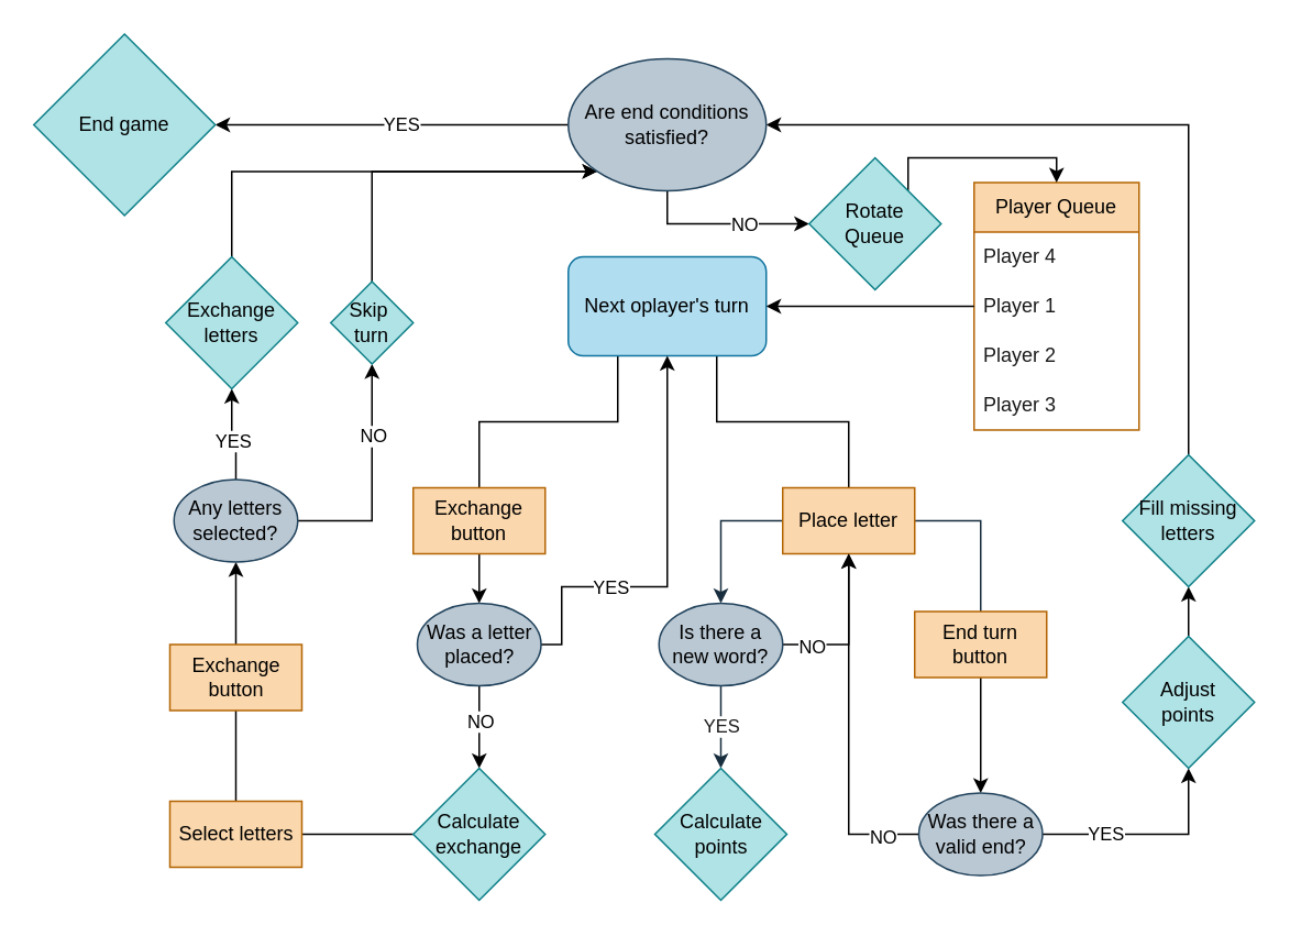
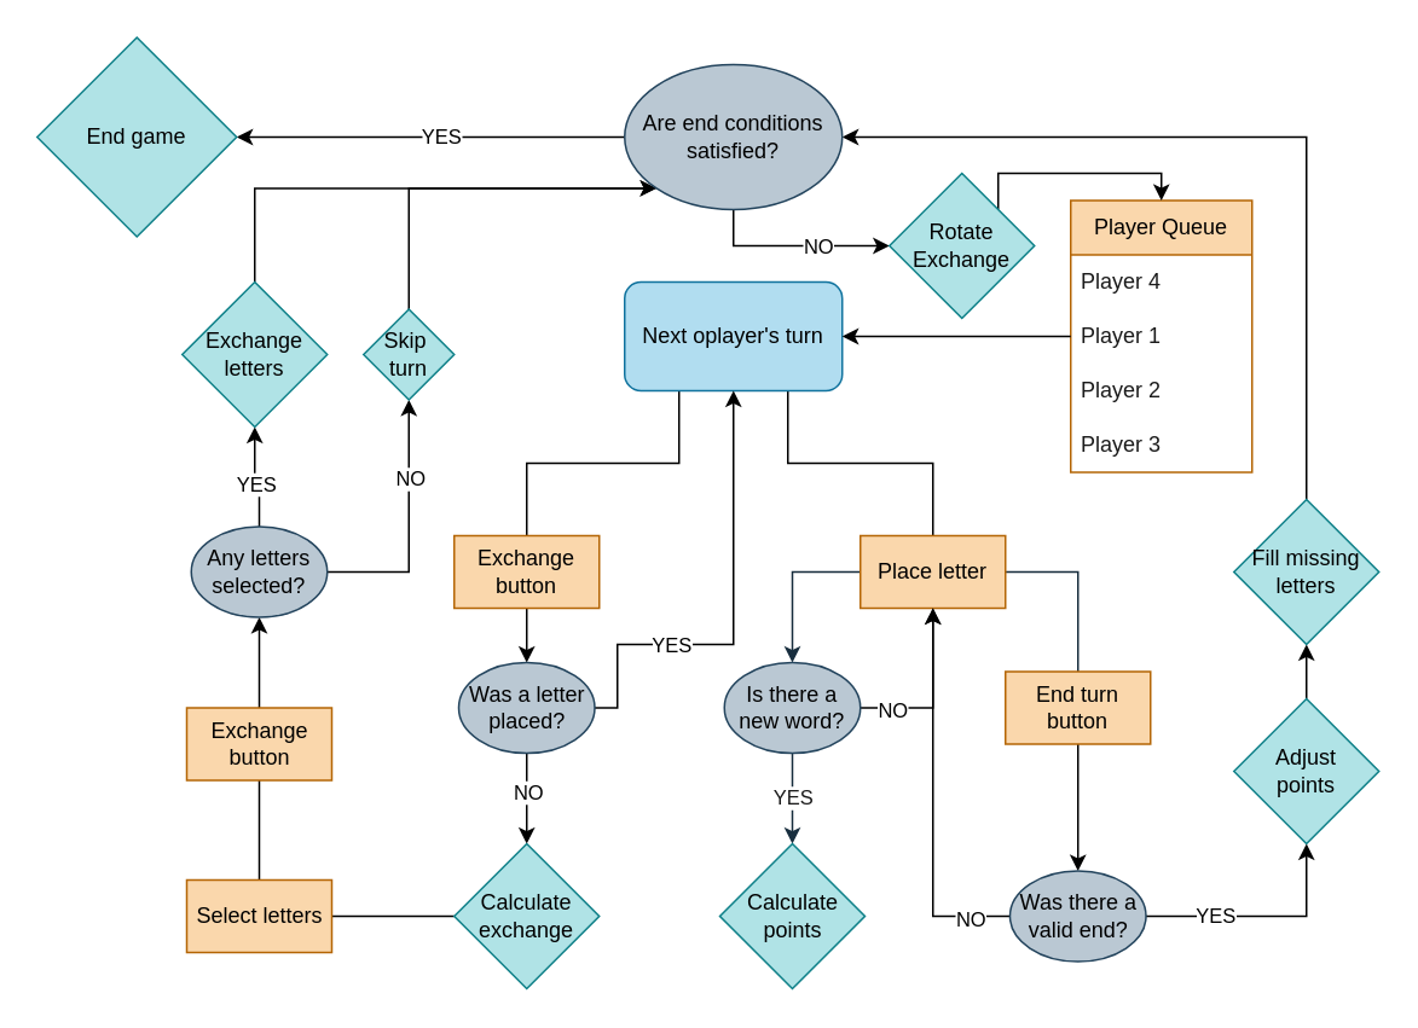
- <mxCell id="58" value="Rotate&lt;div&gt;&lt;div&gt;Queue&lt;/div&gt;&lt;/div&gt;" style="rhombus;whiteSpace=wrap;html=1;labelBackgroundColor=none;fillColor=#b0e3e6;strokeColor=#0e8088;" parent="1" vertex="1"><mxGeometry x="490" y="95" width="80" height="80" as="geometry" /></mxCell>
+ <mxCell id="58" value="Rotate&lt;div&gt;&lt;div&gt;Exchange&lt;/div&gt;&lt;/div&gt;" style="rhombus;whiteSpace=wrap;html=1;labelBackgroundColor=none;fillColor=#b0e3e6;strokeColor=#0e8088;" parent="1" vertex="1"><mxGeometry x="490" y="95" width="80" height="80" as="geometry" /></mxCell>
